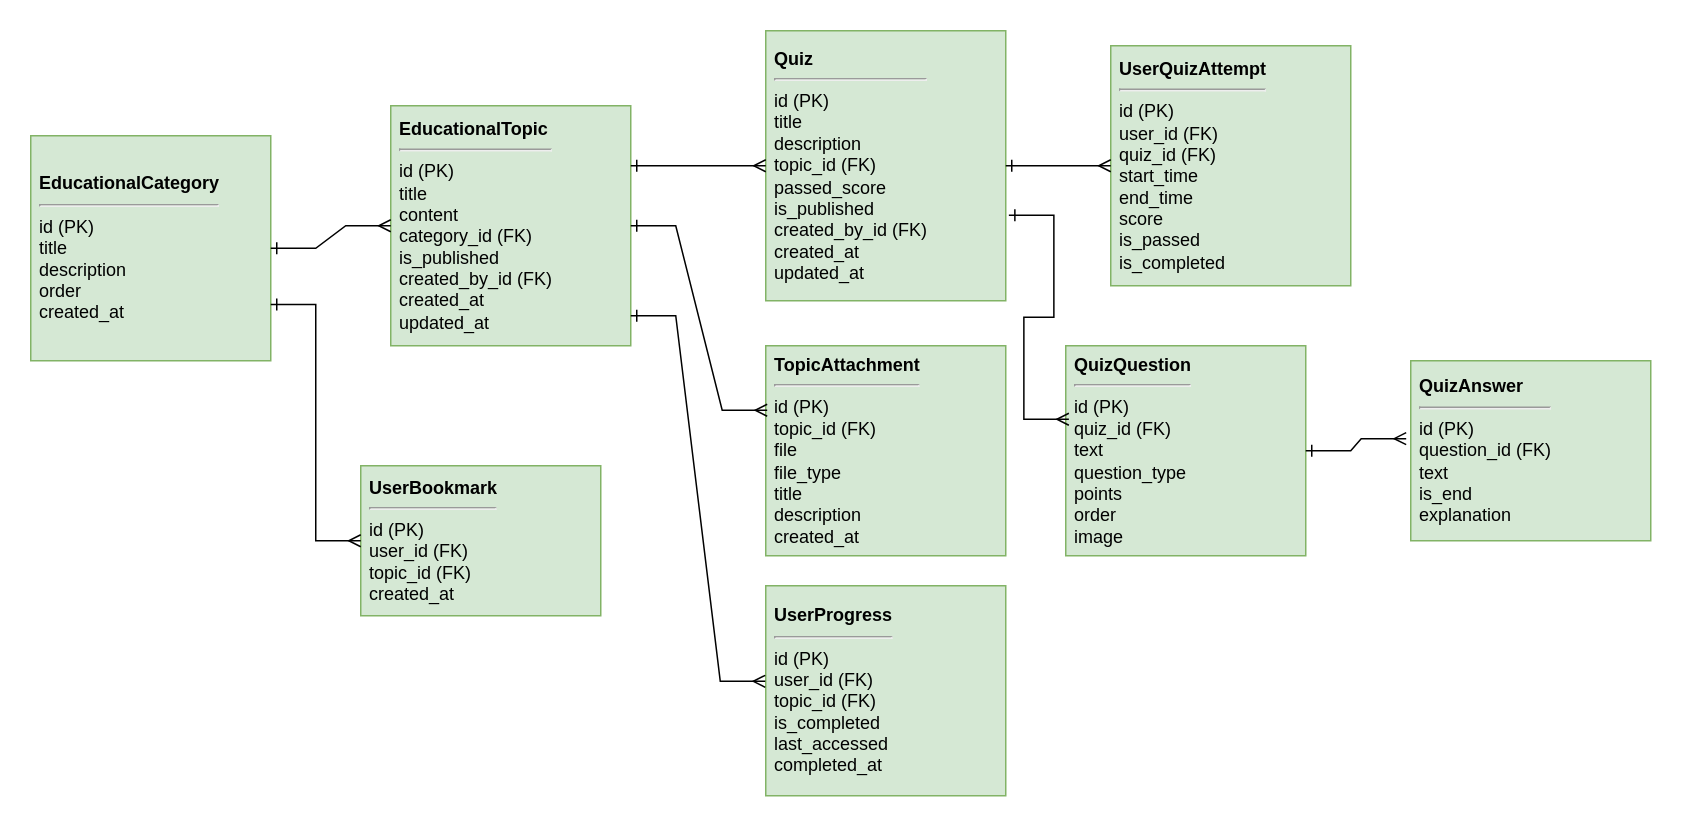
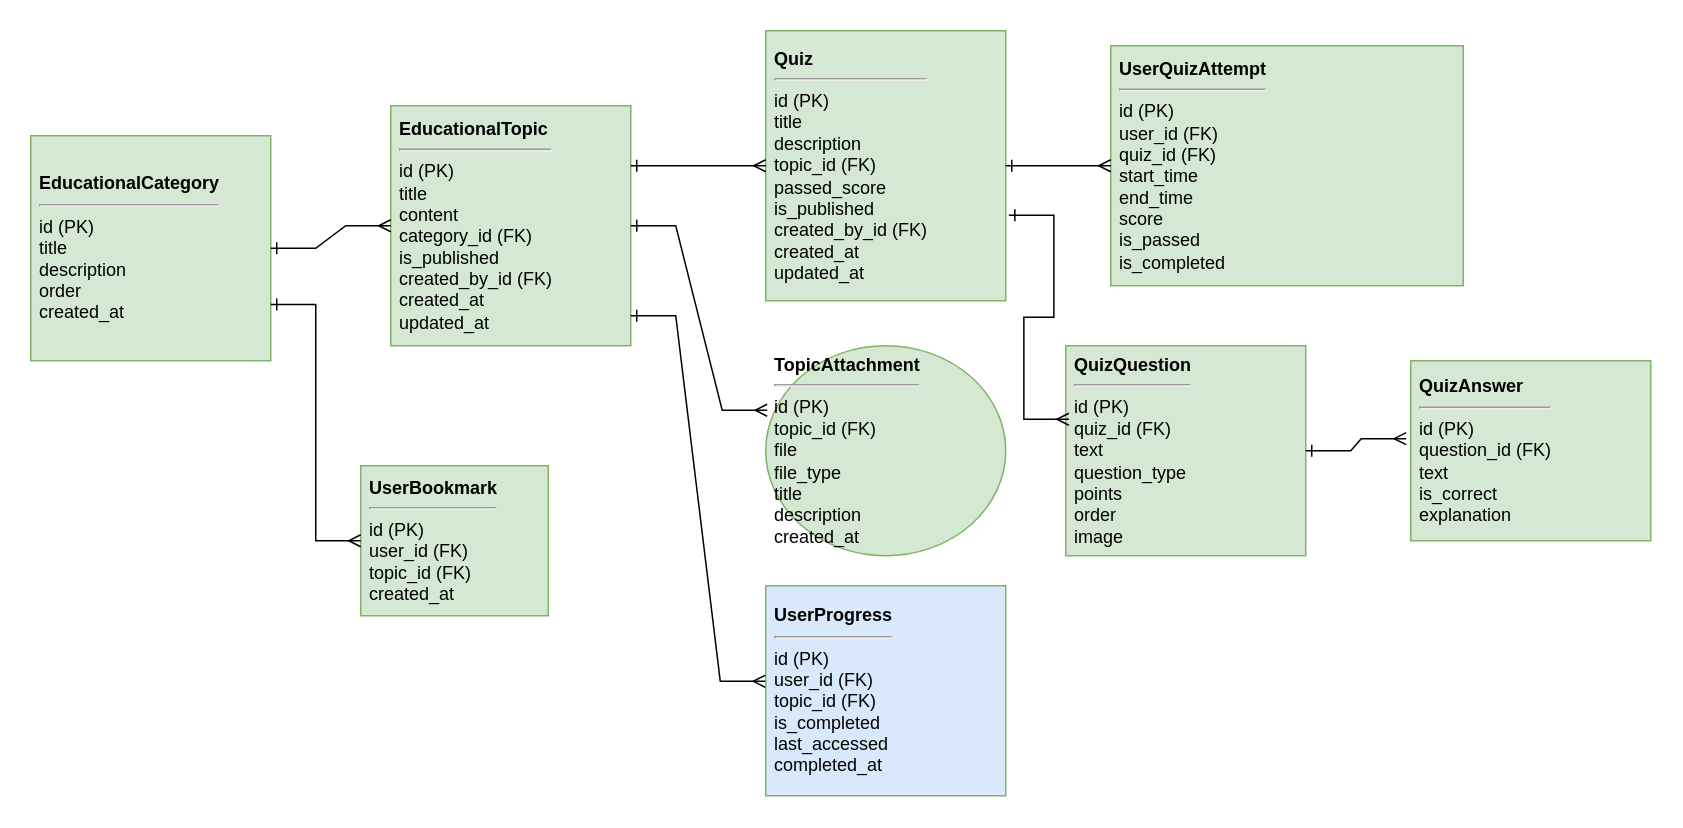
- <mxCell id="8" value="&lt;b&gt;UserQuizAttempt&lt;/b&gt;&lt;br&gt;&lt;hr&gt;id (PK)&lt;br&gt;user_id (FK)&lt;br&gt;quiz_id (FK)&lt;br&gt;start_time&lt;br&gt;end_time&lt;br&gt;score&lt;br&gt;is_passed&lt;br&gt;is_completed" style="rounded=0;whiteSpace=wrap;html=1;fillColor=#d5e8d4;strokeColor=#82b366;align=left;spacingLeft=4;spacingRight=4;" parent="1" vertex="1"><mxGeometry x="740" y="30" width="160" height="160" as="geometry" /></mxCell>
+ <mxCell id="8" value="&lt;b&gt;UserQuizAttempt&lt;/b&gt;&lt;br&gt;&lt;hr&gt;id (PK)&lt;br&gt;user_id (FK)&lt;br&gt;quiz_id (FK)&lt;br&gt;start_time&lt;br&gt;end_time&lt;br&gt;score&lt;br&gt;is_passed&lt;br&gt;is_completed" style="rounded=0;whiteSpace=wrap;html=1;fillColor=#d5e8d4;strokeColor=#82b366;align=left;spacingLeft=4;spacingRight=4;" parent="1" vertex="1"><mxGeometry x="740" y="30" width="235" height="160" as="geometry" /></mxCell>
- <mxCell id="4" value="&lt;b&gt;TopicAttachment&lt;/b&gt;&lt;br&gt;&lt;hr&gt;id (PK)&lt;br&gt;topic_id (FK)&lt;br&gt;file&lt;br&gt;file_type&lt;br&gt;title&lt;br&gt;description&lt;br&gt;created_at" style="rounded=0;whiteSpace=wrap;html=1;fillColor=#d5e8d4;strokeColor=#82b366;align=left;spacingLeft=4;spacingRight=4;" parent="1" vertex="1"><mxGeometry x="510" y="230" width="160" height="140" as="geometry" /></mxCell>
+ <mxCell id="4" value="&lt;b&gt;TopicAttachment&lt;/b&gt;&lt;br&gt;&lt;hr&gt;id (PK)&lt;br&gt;topic_id (FK)&lt;br&gt;file&lt;br&gt;file_type&lt;br&gt;title&lt;br&gt;description&lt;br&gt;created_at" style="ellipse;whiteSpace=wrap;html=1;fillColor=#d5e8d4;strokeColor=#82b366;align=left;spacingLeft=4;spacingRight=4;" parent="1" vertex="1"><mxGeometry x="510" y="230" width="160" height="140" as="geometry" /></mxCell>
- <mxCell id="7" value="&lt;b&gt;QuizAnswer&lt;/b&gt;&lt;br&gt;&lt;hr&gt;id (PK)&lt;br&gt;question_id (FK)&lt;br&gt;text&lt;br&gt;is_end&lt;br&gt;explanation" style="rounded=0;whiteSpace=wrap;html=1;fillColor=#d5e8d4;strokeColor=#82b366;align=left;spacingLeft=4;spacingRight=4;" parent="1" vertex="1"><mxGeometry x="940" y="240" width="160" height="120" as="geometry" /></mxCell>
+ <mxCell id="7" value="&lt;b&gt;QuizAnswer&lt;/b&gt;&lt;br&gt;&lt;hr&gt;id (PK)&lt;br&gt;question_id (FK)&lt;br&gt;text&lt;br&gt;is_correct&lt;br&gt;explanation" style="rounded=0;whiteSpace=wrap;html=1;fillColor=#d5e8d4;strokeColor=#82b366;align=left;spacingLeft=4;spacingRight=4;" parent="1" vertex="1"><mxGeometry x="940" y="240" width="160" height="120" as="geometry" /></mxCell>
- <mxCell id="9" value="&lt;b&gt;UserBookmark&lt;/b&gt;&lt;br&gt;&lt;hr&gt;id (PK)&lt;br&gt;user_id (FK)&lt;br&gt;topic_id (FK)&lt;br&gt;created_at" style="rounded=0;whiteSpace=wrap;html=1;fillColor=#d5e8d4;strokeColor=#82b366;align=left;spacingLeft=4;spacingRight=4;" parent="1" vertex="1"><mxGeometry x="240" y="310" width="160" height="100" as="geometry" /></mxCell>
+ <mxCell id="9" value="&lt;b&gt;UserBookmark&lt;/b&gt;&lt;br&gt;&lt;hr&gt;id (PK)&lt;br&gt;user_id (FK)&lt;br&gt;topic_id (FK)&lt;br&gt;created_at" style="rounded=0;whiteSpace=wrap;html=1;fillColor=#d5e8d4;strokeColor=#82b366;align=left;spacingLeft=4;spacingRight=4;" parent="1" vertex="1"><mxGeometry x="240" y="310" width="125" height="100" as="geometry" /></mxCell>
- <mxCell id="10" value="&lt;b&gt;UserProgress&lt;/b&gt;&lt;br&gt;&lt;hr&gt;id (PK)&lt;br&gt;user_id (FK)&lt;br&gt;topic_id (FK)&lt;br&gt;is_completed&lt;br&gt;last_accessed&lt;br&gt;completed_at" style="rounded=0;whiteSpace=wrap;html=1;fillColor=#d5e8d4;strokeColor=#82b366;align=left;spacingLeft=4;spacingRight=4;" parent="1" vertex="1"><mxGeometry x="510" y="390" width="160" height="140" as="geometry" /></mxCell>
+ <mxCell id="10" value="&lt;b&gt;UserProgress&lt;/b&gt;&lt;br&gt;&lt;hr&gt;id (PK)&lt;br&gt;user_id (FK)&lt;br&gt;topic_id (FK)&lt;br&gt;is_completed&lt;br&gt;last_accessed&lt;br&gt;completed_at" style="rounded=0;whiteSpace=wrap;html=1;fillColor=#dae8fc;strokeColor=#82b366;align=left;spacingLeft=4;spacingRight=4;" parent="1" vertex="1"><mxGeometry x="510" y="390" width="160" height="140" as="geometry" /></mxCell>
